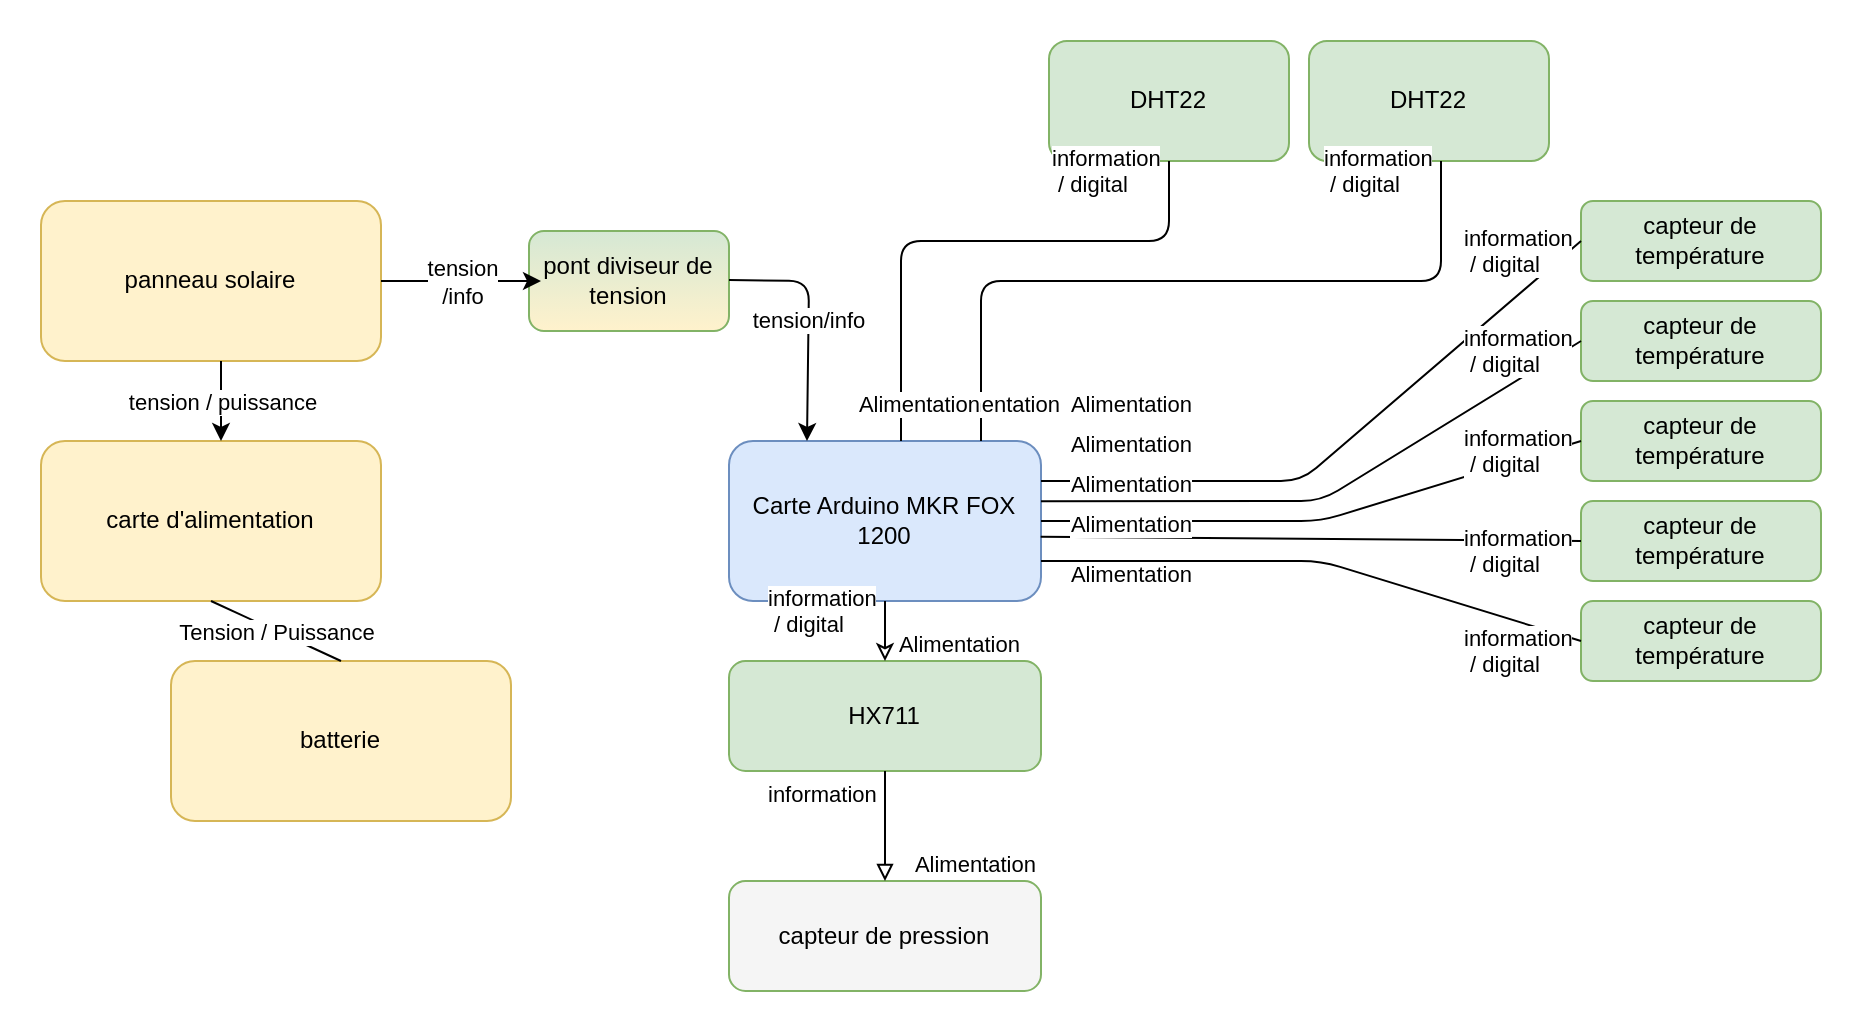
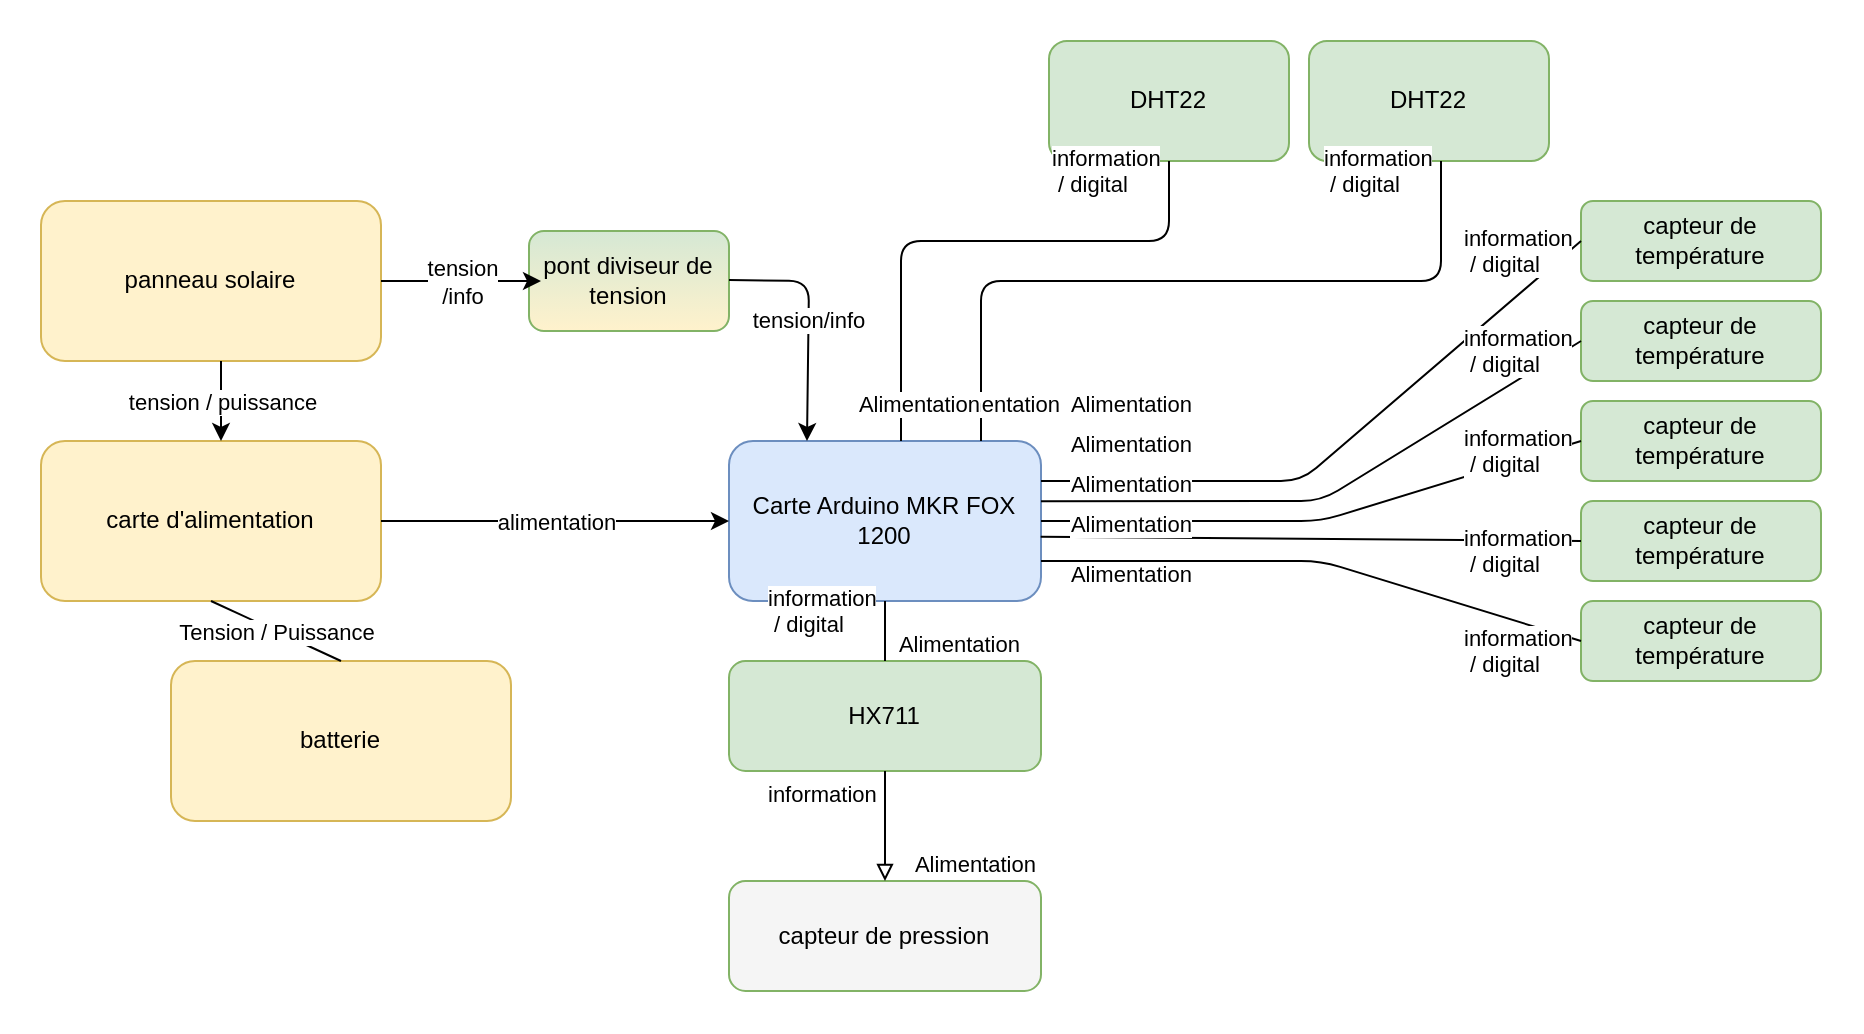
+ <mxCell id="18" value="" style="endArrow=classic;html=1;exitX=1;exitY=0.5;exitDx=0;exitDy=0;entryX=0;entryY=0.5;entryDx=0;entryDy=0;" edge="1" parent="1" source="4" target="2"><mxGeometry relative="1" as="geometry"><mxPoint x="200" y="259.76" as="sourcePoint" /><mxPoint x="300" y="259.76" as="targetPoint" /><Array as="points"><mxPoint x="310" y="260" /></Array></mxGeometry></mxCell>
+ <mxCell id="19" value="alimentation" style="edgeLabel;resizable=0;html=1;align=center;verticalAlign=middle;" connectable="0" vertex="1" parent="18"><mxGeometry relative="1" as="geometry" /></mxCell>
- <mxCell id="50" value="" style="endArrow=classic;html=1;exitX=0.5;exitY=1;exitDx=0;exitDy=0;entryX=0.5;entryY=0;entryDx=0;entryDy=0;endFill=0;" edge="1" parent="1" source="2" target="46"><mxGeometry relative="1" as="geometry"><mxPoint x="451" y="405" as="sourcePoint" /><mxPoint x="451" y="450" as="targetPoint" /></mxGeometry></mxCell>
+ <mxCell id="50" value="" style="endArrow=none;html=1;exitX=0.5;exitY=1;exitDx=0;exitDy=0;entryX=0.5;entryY=0;entryDx=0;entryDy=0;endFill=0;" edge="1" parent="1" source="2" target="46"><mxGeometry relative="1" as="geometry"><mxPoint x="451" y="405" as="sourcePoint" /><mxPoint x="451" y="450" as="targetPoint" /></mxGeometry></mxCell>
